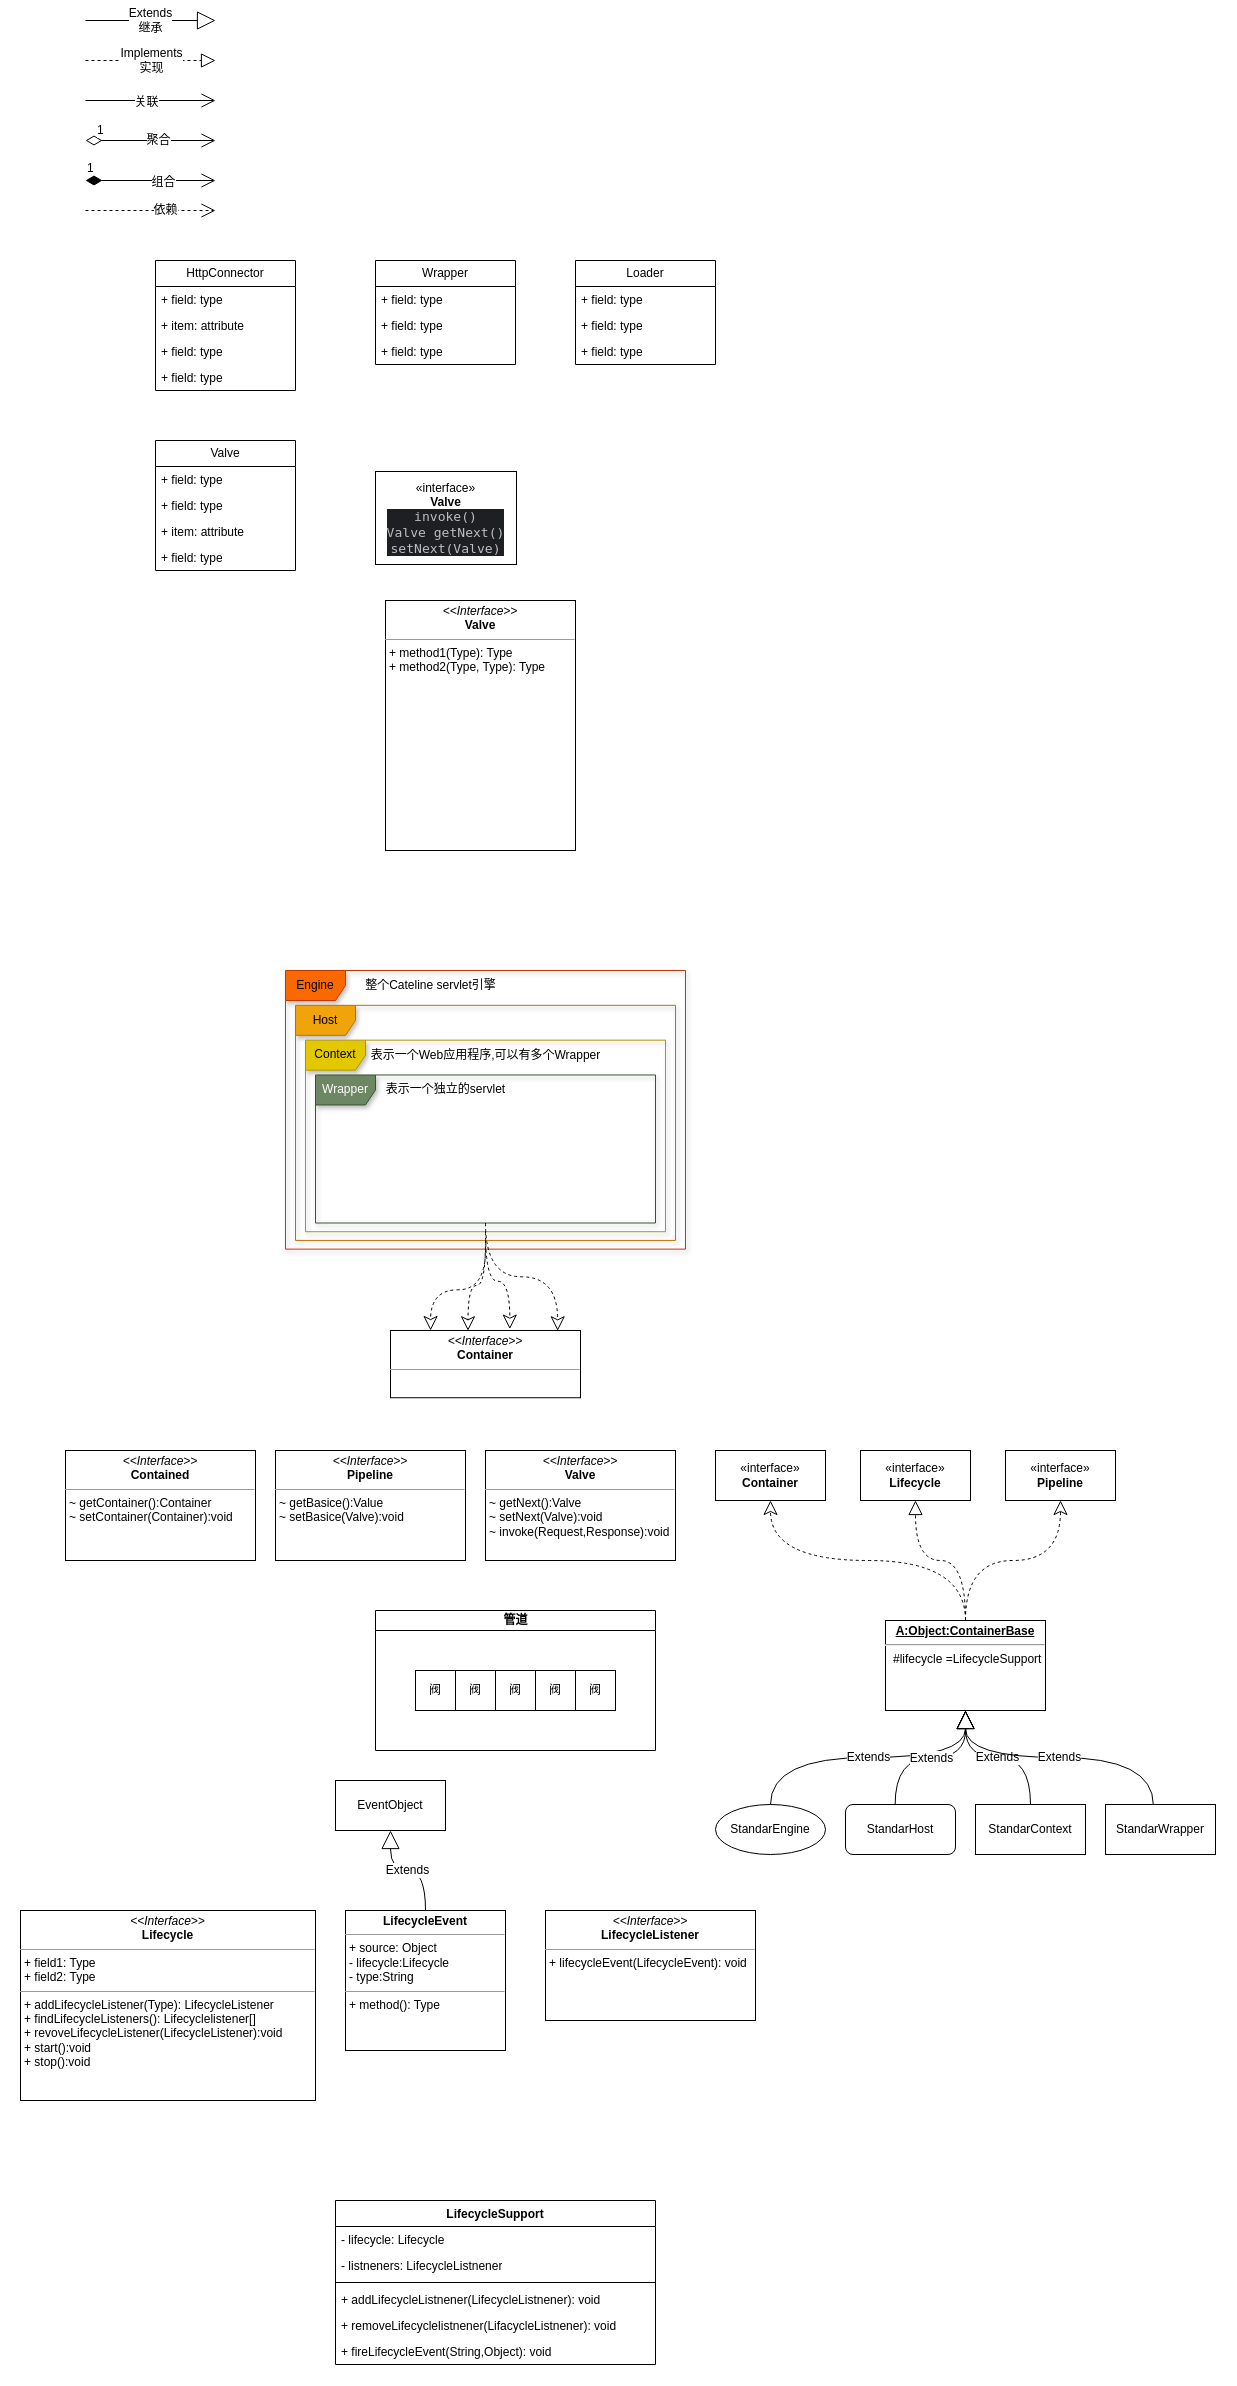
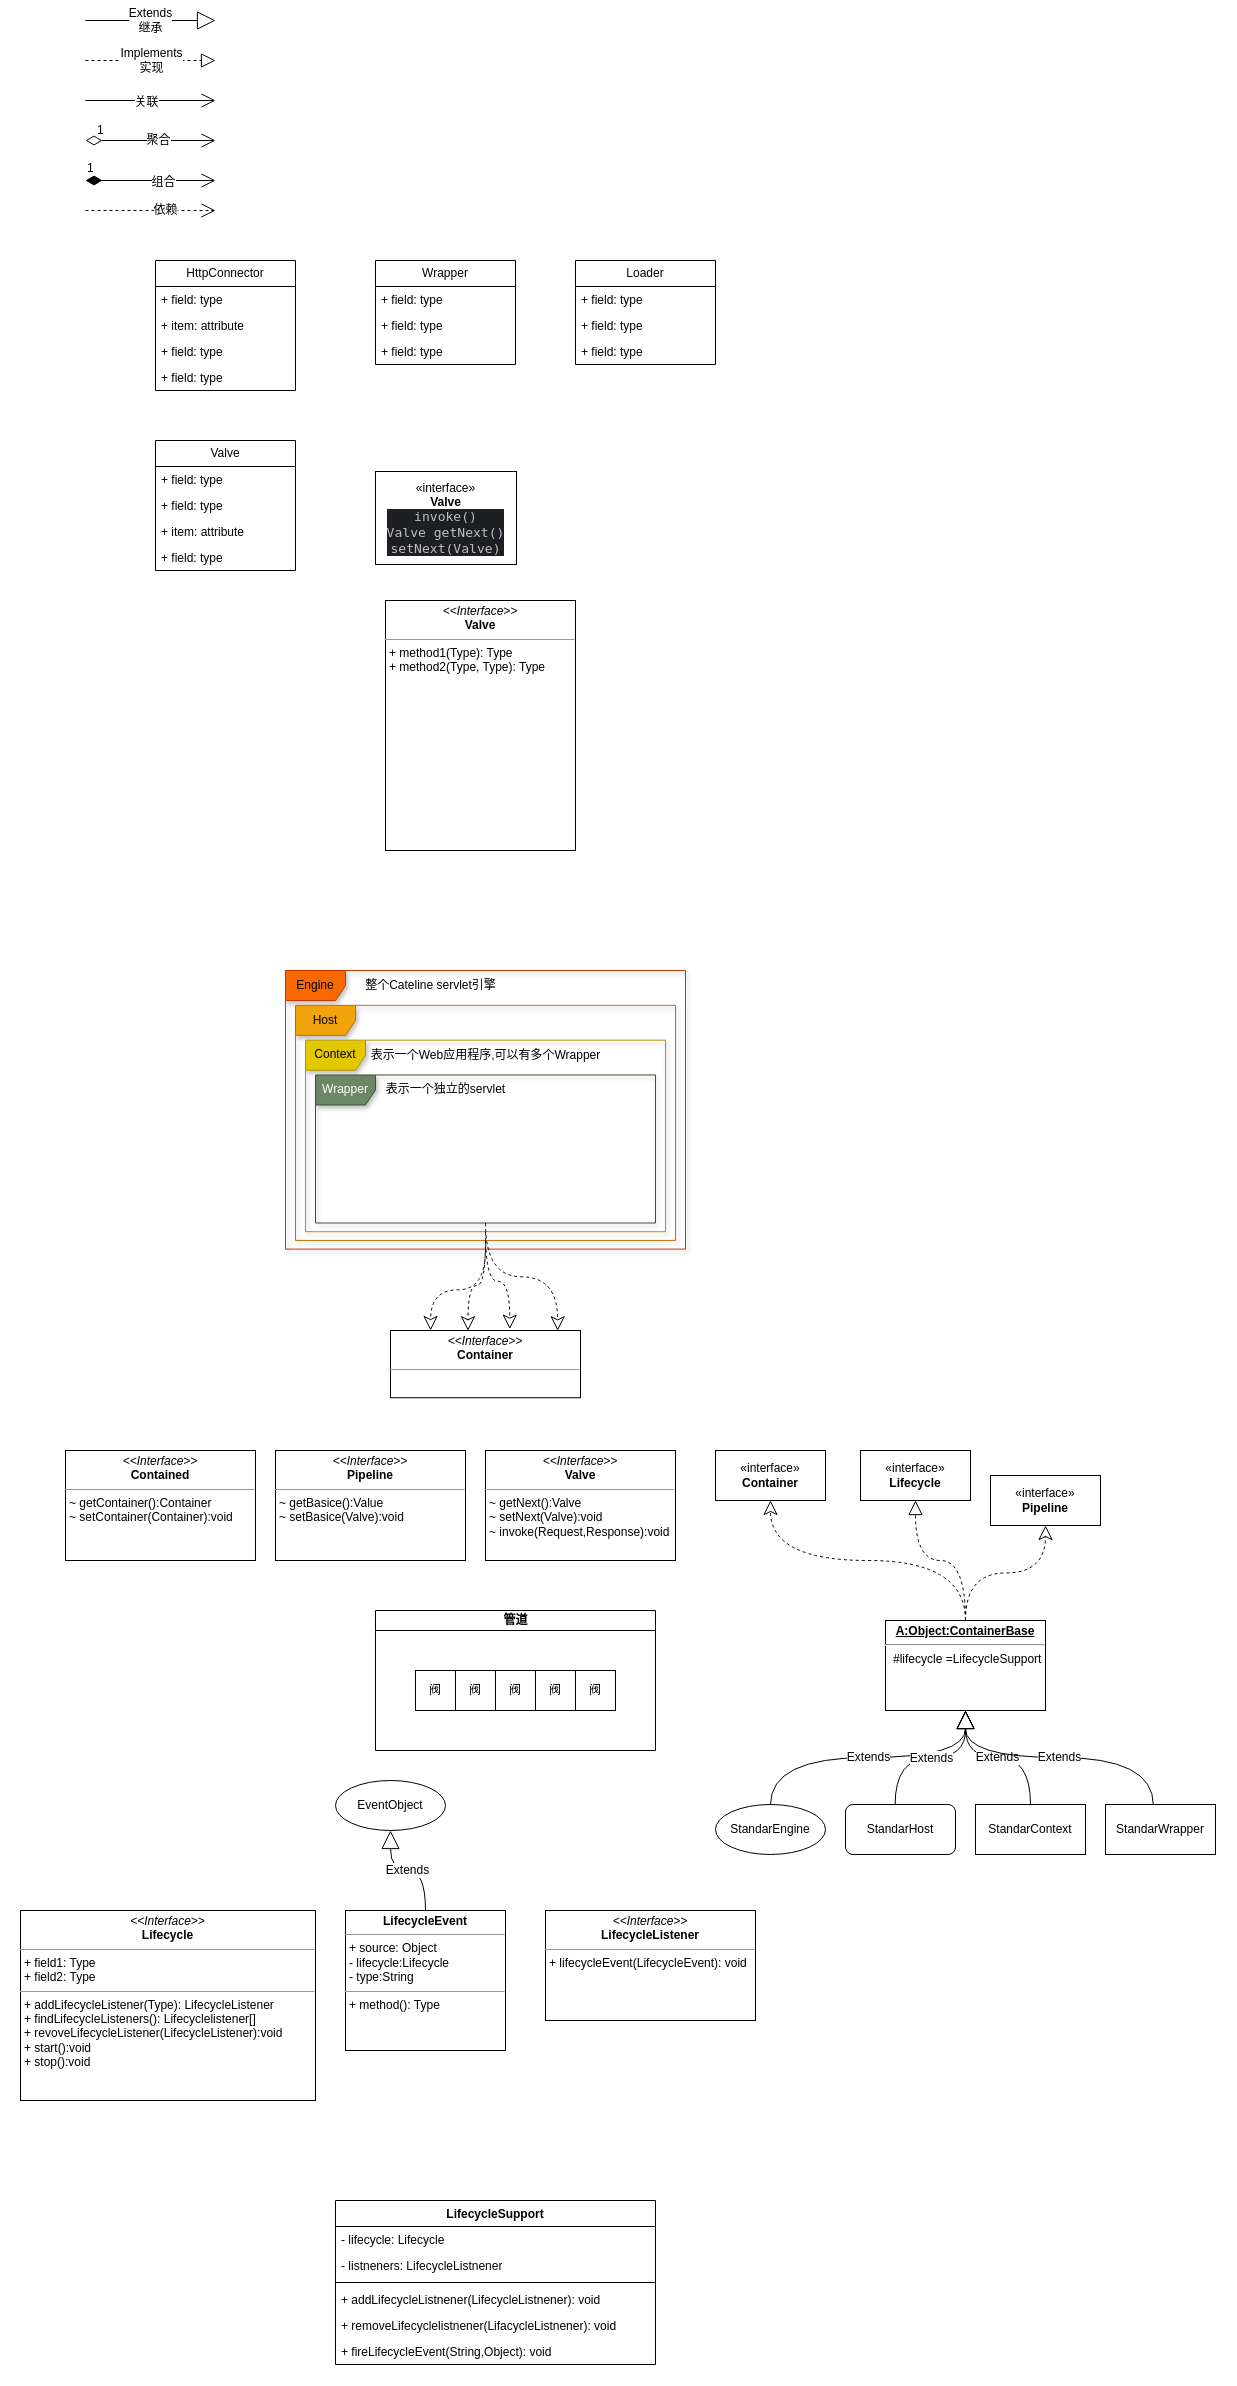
- <mxCell id="67" value="«interface»&lt;br&gt;&lt;b&gt;Pipeline&lt;br&gt;&lt;/b&gt;" style="html=1;whiteSpace=wrap;rounded=0;strokeColor=default;fontFamily=Helvetica;fontSize=12;fontColor=default;fillColor=default;" vertex="1" parent="62"><mxGeometry x="290" width="110" height="50" as="geometry" /></mxCell>
+ <mxCell id="67" value="«interface»&lt;br&gt;&lt;b&gt;Pipeline&lt;br&gt;&lt;/b&gt;" style="html=1;whiteSpace=wrap;rounded=0;strokeColor=default;fontFamily=Helvetica;fontSize=12;fontColor=default;fillColor=default;" vertex="1" parent="62"><mxGeometry x="275" y="25" width="110" height="50" as="geometry" /></mxCell>
- <mxCell id="85" value="EventObject" style="html=1;whiteSpace=wrap;rounded=0;strokeColor=default;fontFamily=Helvetica;fontSize=12;fontColor=default;fillColor=default;" vertex="1" parent="1"><mxGeometry x="335" y="1780" width="110" height="50" as="geometry" /></mxCell>
+ <mxCell id="85" value="EventObject" style="ellipse;html=1;whiteSpace=wrap;strokeColor=default;fontFamily=Helvetica;fontSize=12;fontColor=default;fillColor=default;" vertex="1" parent="1"><mxGeometry x="335" y="1780" width="110" height="50" as="geometry" /></mxCell>
